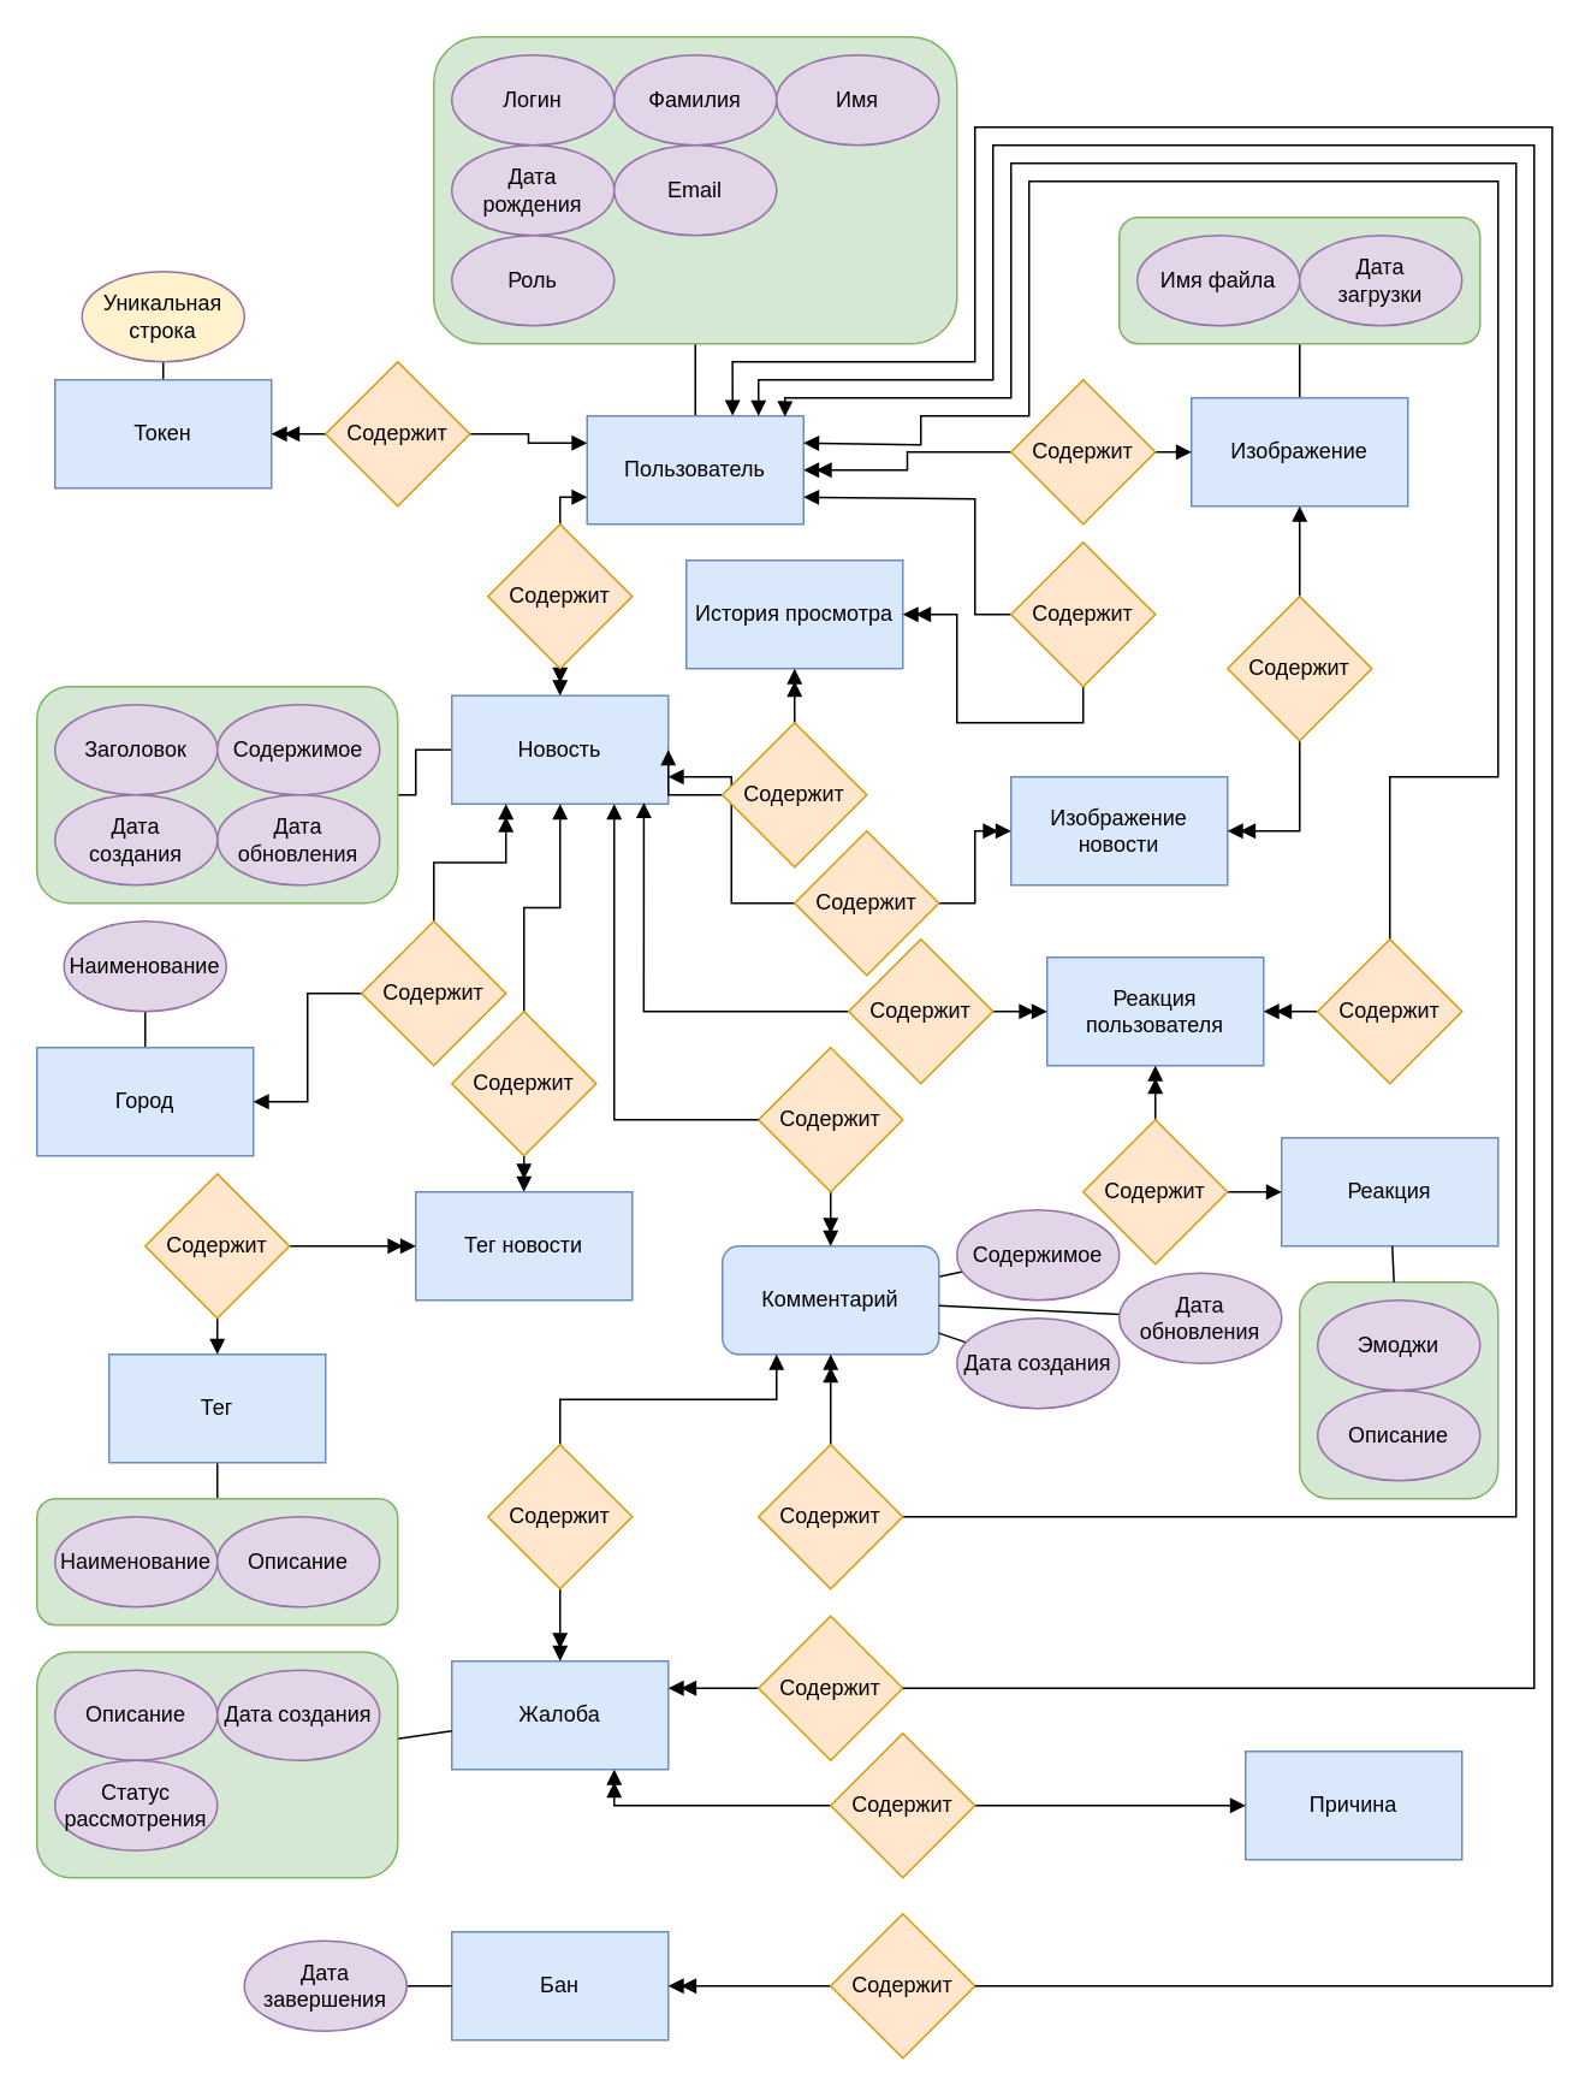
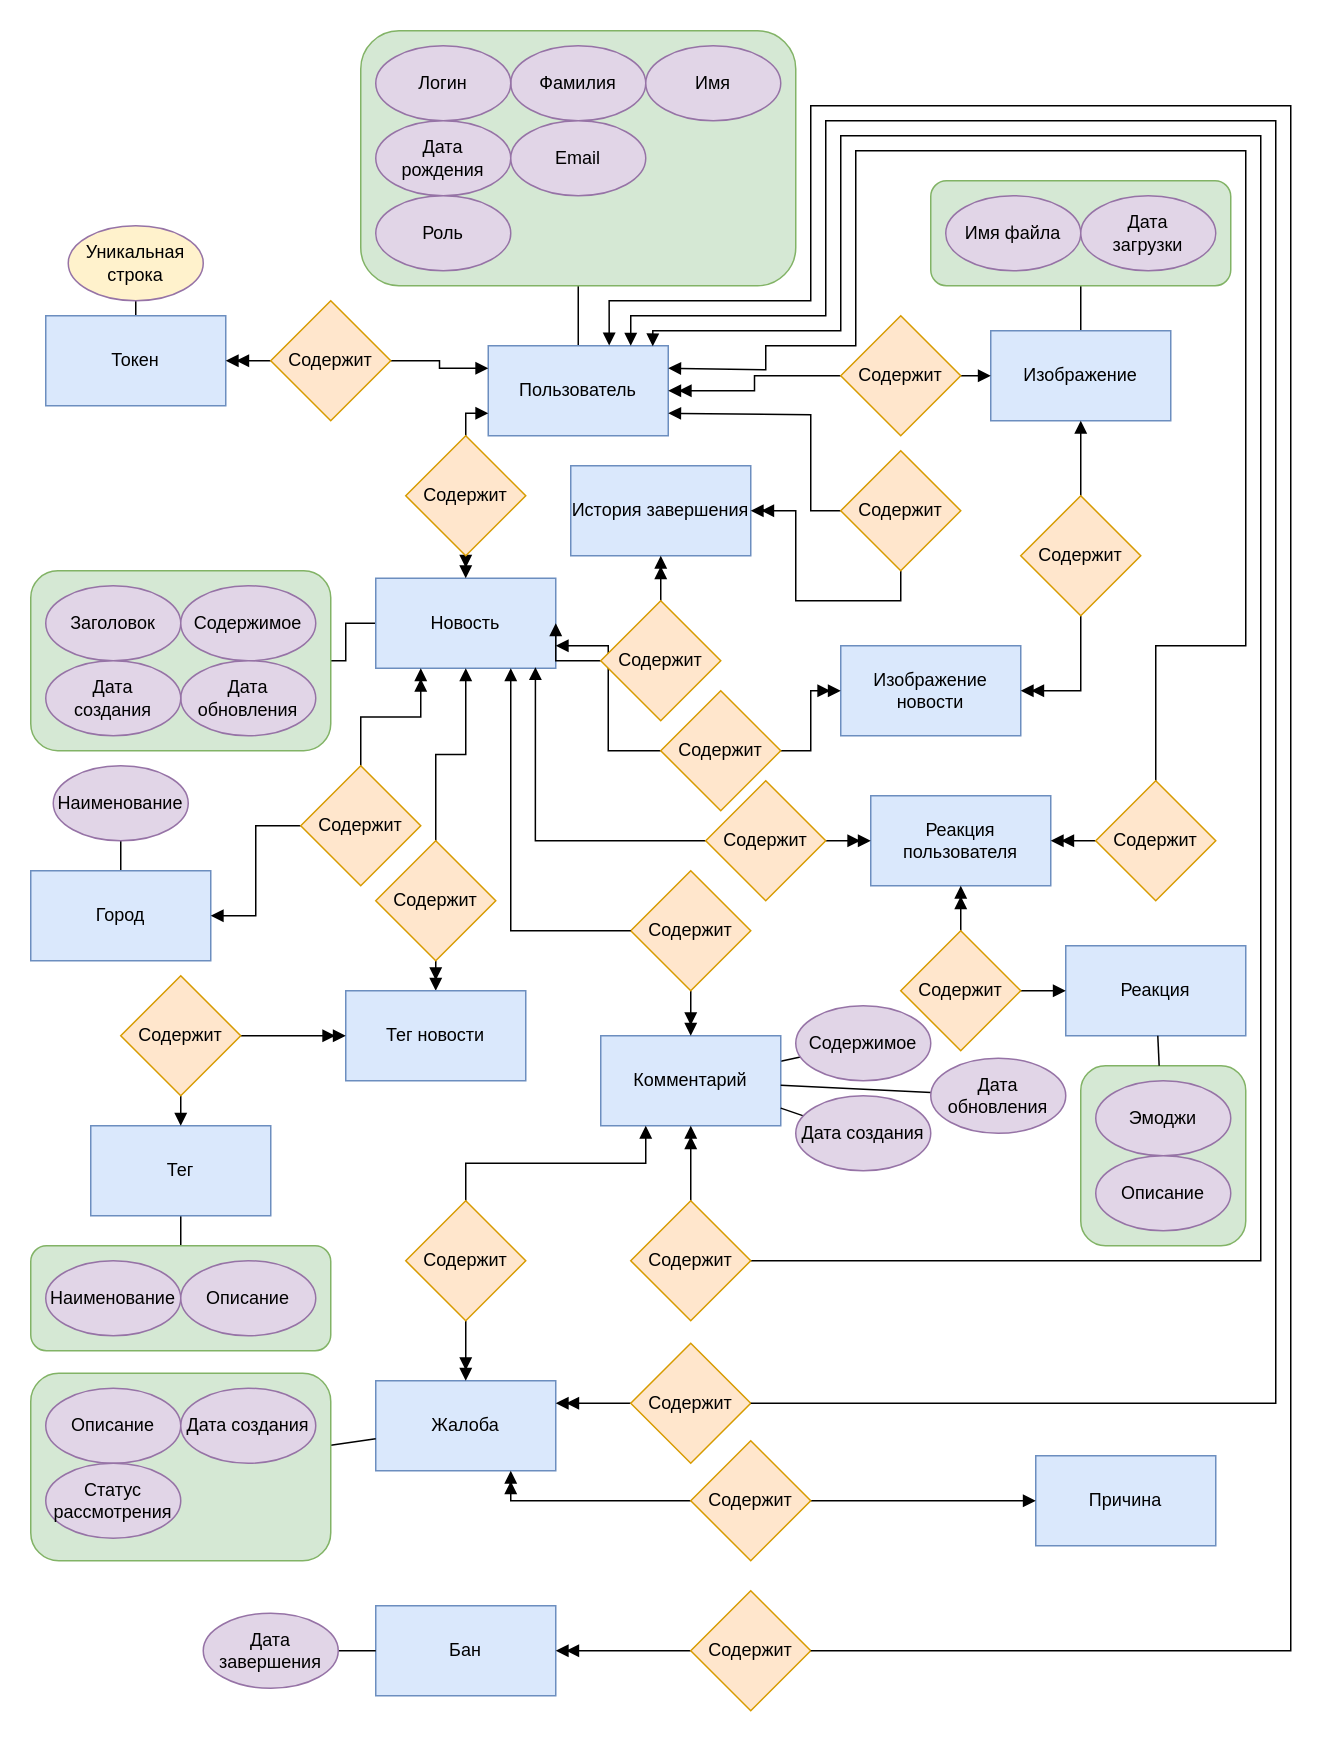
- <mxCell id="13" value="История просмотра" style="rounded=0;whiteSpace=wrap;html=1;fillColor=#dae8fc;strokeColor=#6c8ebf;" parent="1" vertex="1"><mxGeometry x="380" y="310" width="120" height="60" as="geometry" /></mxCell>
+ <mxCell id="13" value="История завершения" style="rounded=0;whiteSpace=wrap;html=1;fillColor=#dae8fc;strokeColor=#6c8ebf;" parent="1" vertex="1"><mxGeometry x="380" y="310" width="120" height="60" as="geometry" /></mxCell>
- <mxCell id="15" value="Комментарий" style="whiteSpace=wrap;html=1;fillColor=#dae8fc;strokeColor=#6c8ebf;rounded=1;" parent="1" vertex="1"><mxGeometry x="400" y="690" width="120" height="60" as="geometry" /></mxCell>
+ <mxCell id="15" value="Комментарий" style="rounded=0;whiteSpace=wrap;html=1;fillColor=#dae8fc;strokeColor=#6c8ebf;" parent="1" vertex="1"><mxGeometry x="400" y="690" width="120" height="60" as="geometry" /></mxCell>
